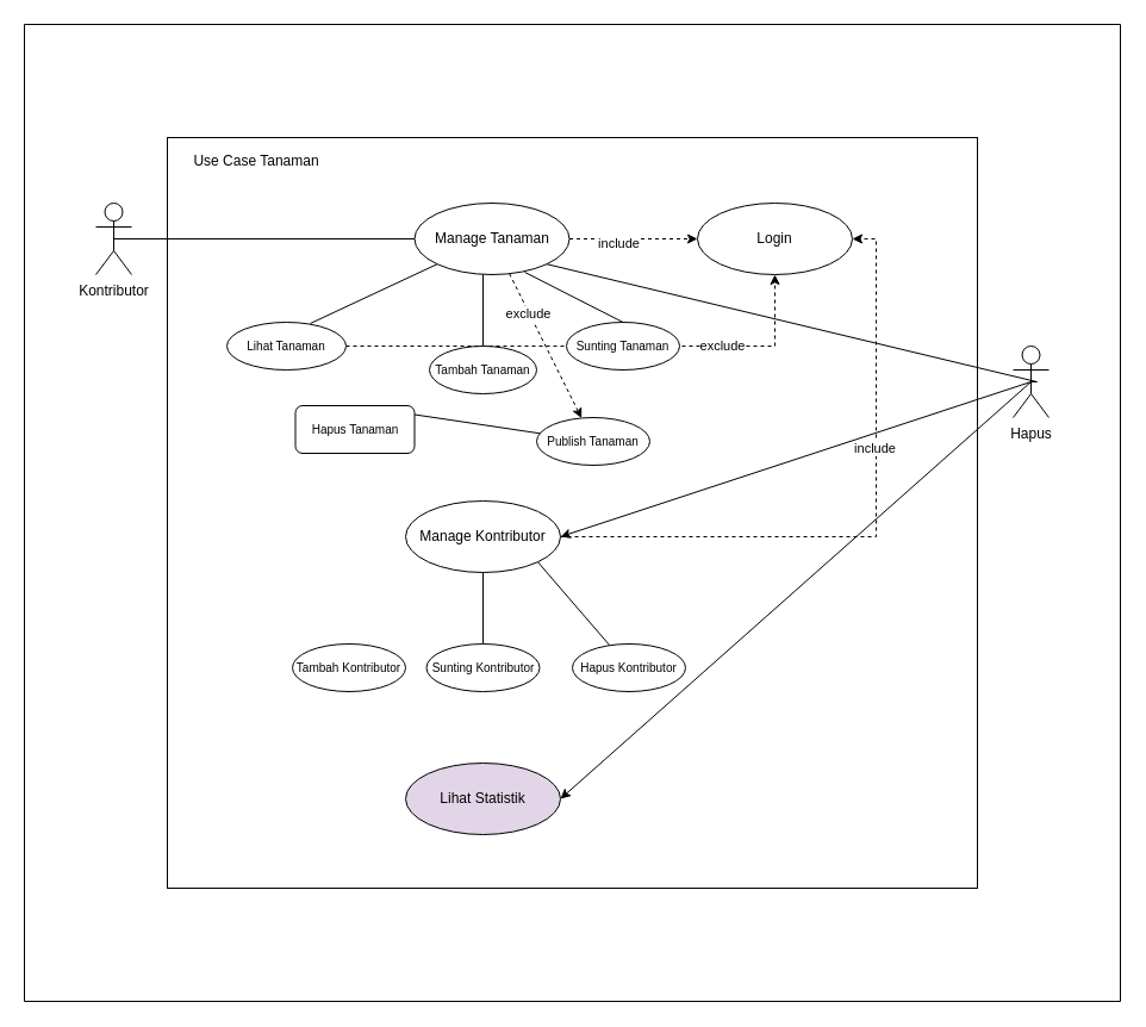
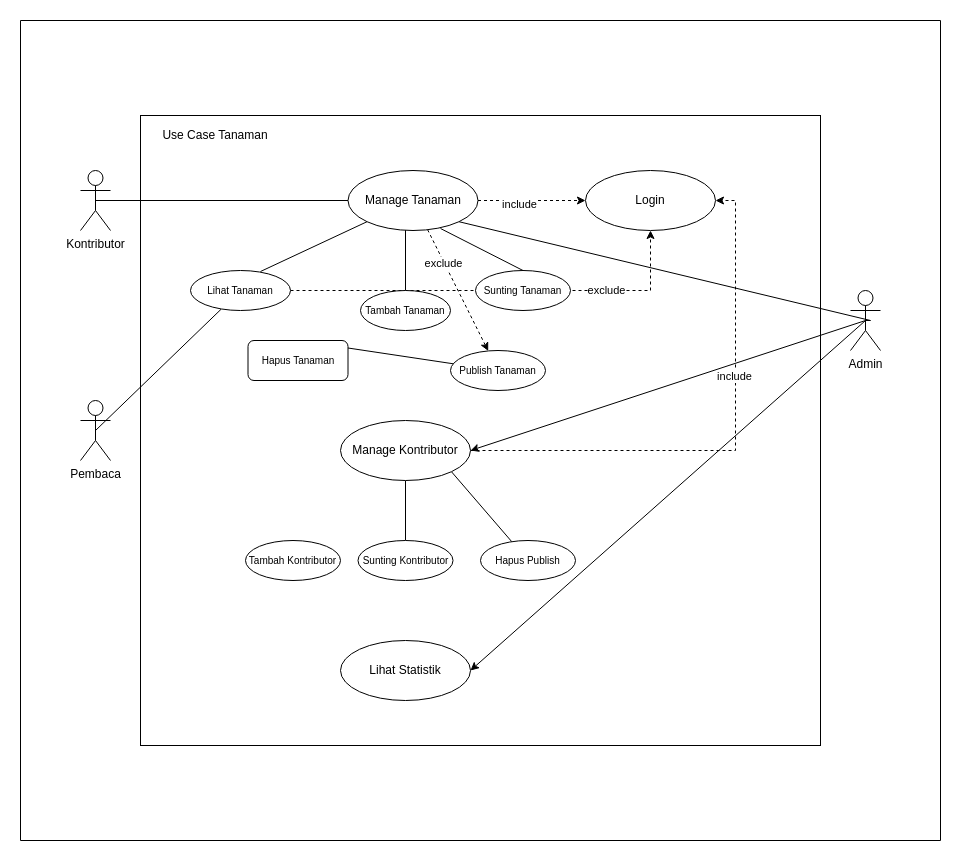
- <mxCell id="11" value="Hapus&lt;br&gt;" style="shape=umlActor;verticalLabelPosition=bottom;verticalAlign=top;html=1;outlineConnect=0;" vertex="1" parent="1"><mxGeometry x="850" y="290" width="30" height="60" as="geometry" /></mxCell>
+ <mxCell id="11" value="Admin&lt;br&gt;" style="shape=umlActor;verticalLabelPosition=bottom;verticalAlign=top;html=1;outlineConnect=0;" vertex="1" parent="1"><mxGeometry x="850" y="290" width="30" height="60" as="geometry" /></mxCell>
+ <mxCell id="6" style="rounded=0;orthogonalLoop=1;jettySize=auto;html=1;exitX=0.5;exitY=0.5;exitDx=0;exitDy=0;exitPerimeter=0;endArrow=none;endFill=0;" edge="1" parent="1" source="7" target="15"><mxGeometry relative="1" as="geometry" /></mxCell>
+ <mxCell id="7" value="Pembaca&lt;br&gt;" style="shape=umlActor;verticalLabelPosition=bottom;verticalAlign=top;html=1;outlineConnect=0;" vertex="1" parent="1"><mxGeometry x="80" y="400" width="30" height="60" as="geometry" /></mxCell>
- <mxCell id="38" value="Hapus Kontributor" style="ellipse;whiteSpace=wrap;html=1;fontSize=10;" vertex="1" parent="1"><mxGeometry x="480" y="540" width="95" height="40" as="geometry" /></mxCell>
+ <mxCell id="38" value="Hapus Publish" style="ellipse;whiteSpace=wrap;html=1;fontSize=10;" vertex="1" parent="1"><mxGeometry x="480" y="540" width="95" height="40" as="geometry" /></mxCell>
- <mxCell id="39" value="Lihat Statistik" style="ellipse;whiteSpace=wrap;html=1;fillColor=#e1d5e7;" vertex="1" parent="1"><mxGeometry x="340" y="640" width="130" height="60" as="geometry" /></mxCell>
+ <mxCell id="39" value="Lihat Statistik" style="ellipse;whiteSpace=wrap;html=1;" vertex="1" parent="1"><mxGeometry x="340" y="640" width="130" height="60" as="geometry" /></mxCell>
